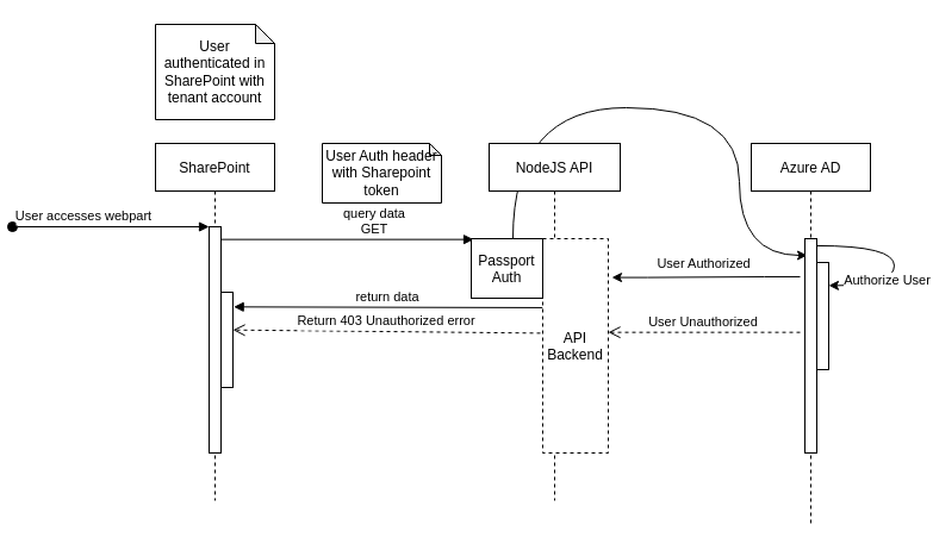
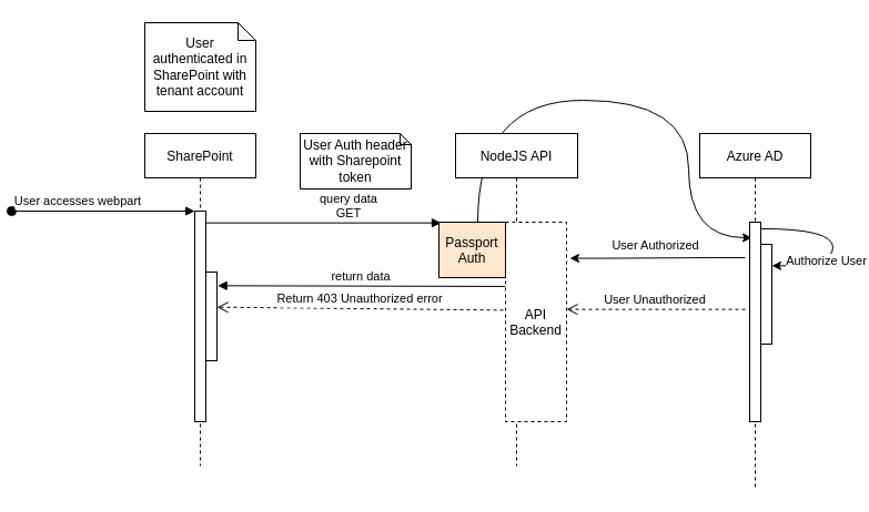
- <mxCell id="14" value="Passport&#10;Auth" style="points=[];perimeter=orthogonalPerimeter;rounded=0;shadow=0;strokeWidth=1;" vertex="1" parent="12"><mxGeometry x="-15" y="80" width="60" height="50" as="geometry" /></mxCell>
+ <mxCell id="14" value="Passport&#10;Auth" style="points=[];perimeter=orthogonalPerimeter;rounded=0;shadow=0;strokeWidth=1;fillColor=#ffe6cc;" vertex="1" parent="12"><mxGeometry x="-15" y="80" width="60" height="50" as="geometry" /></mxCell>
